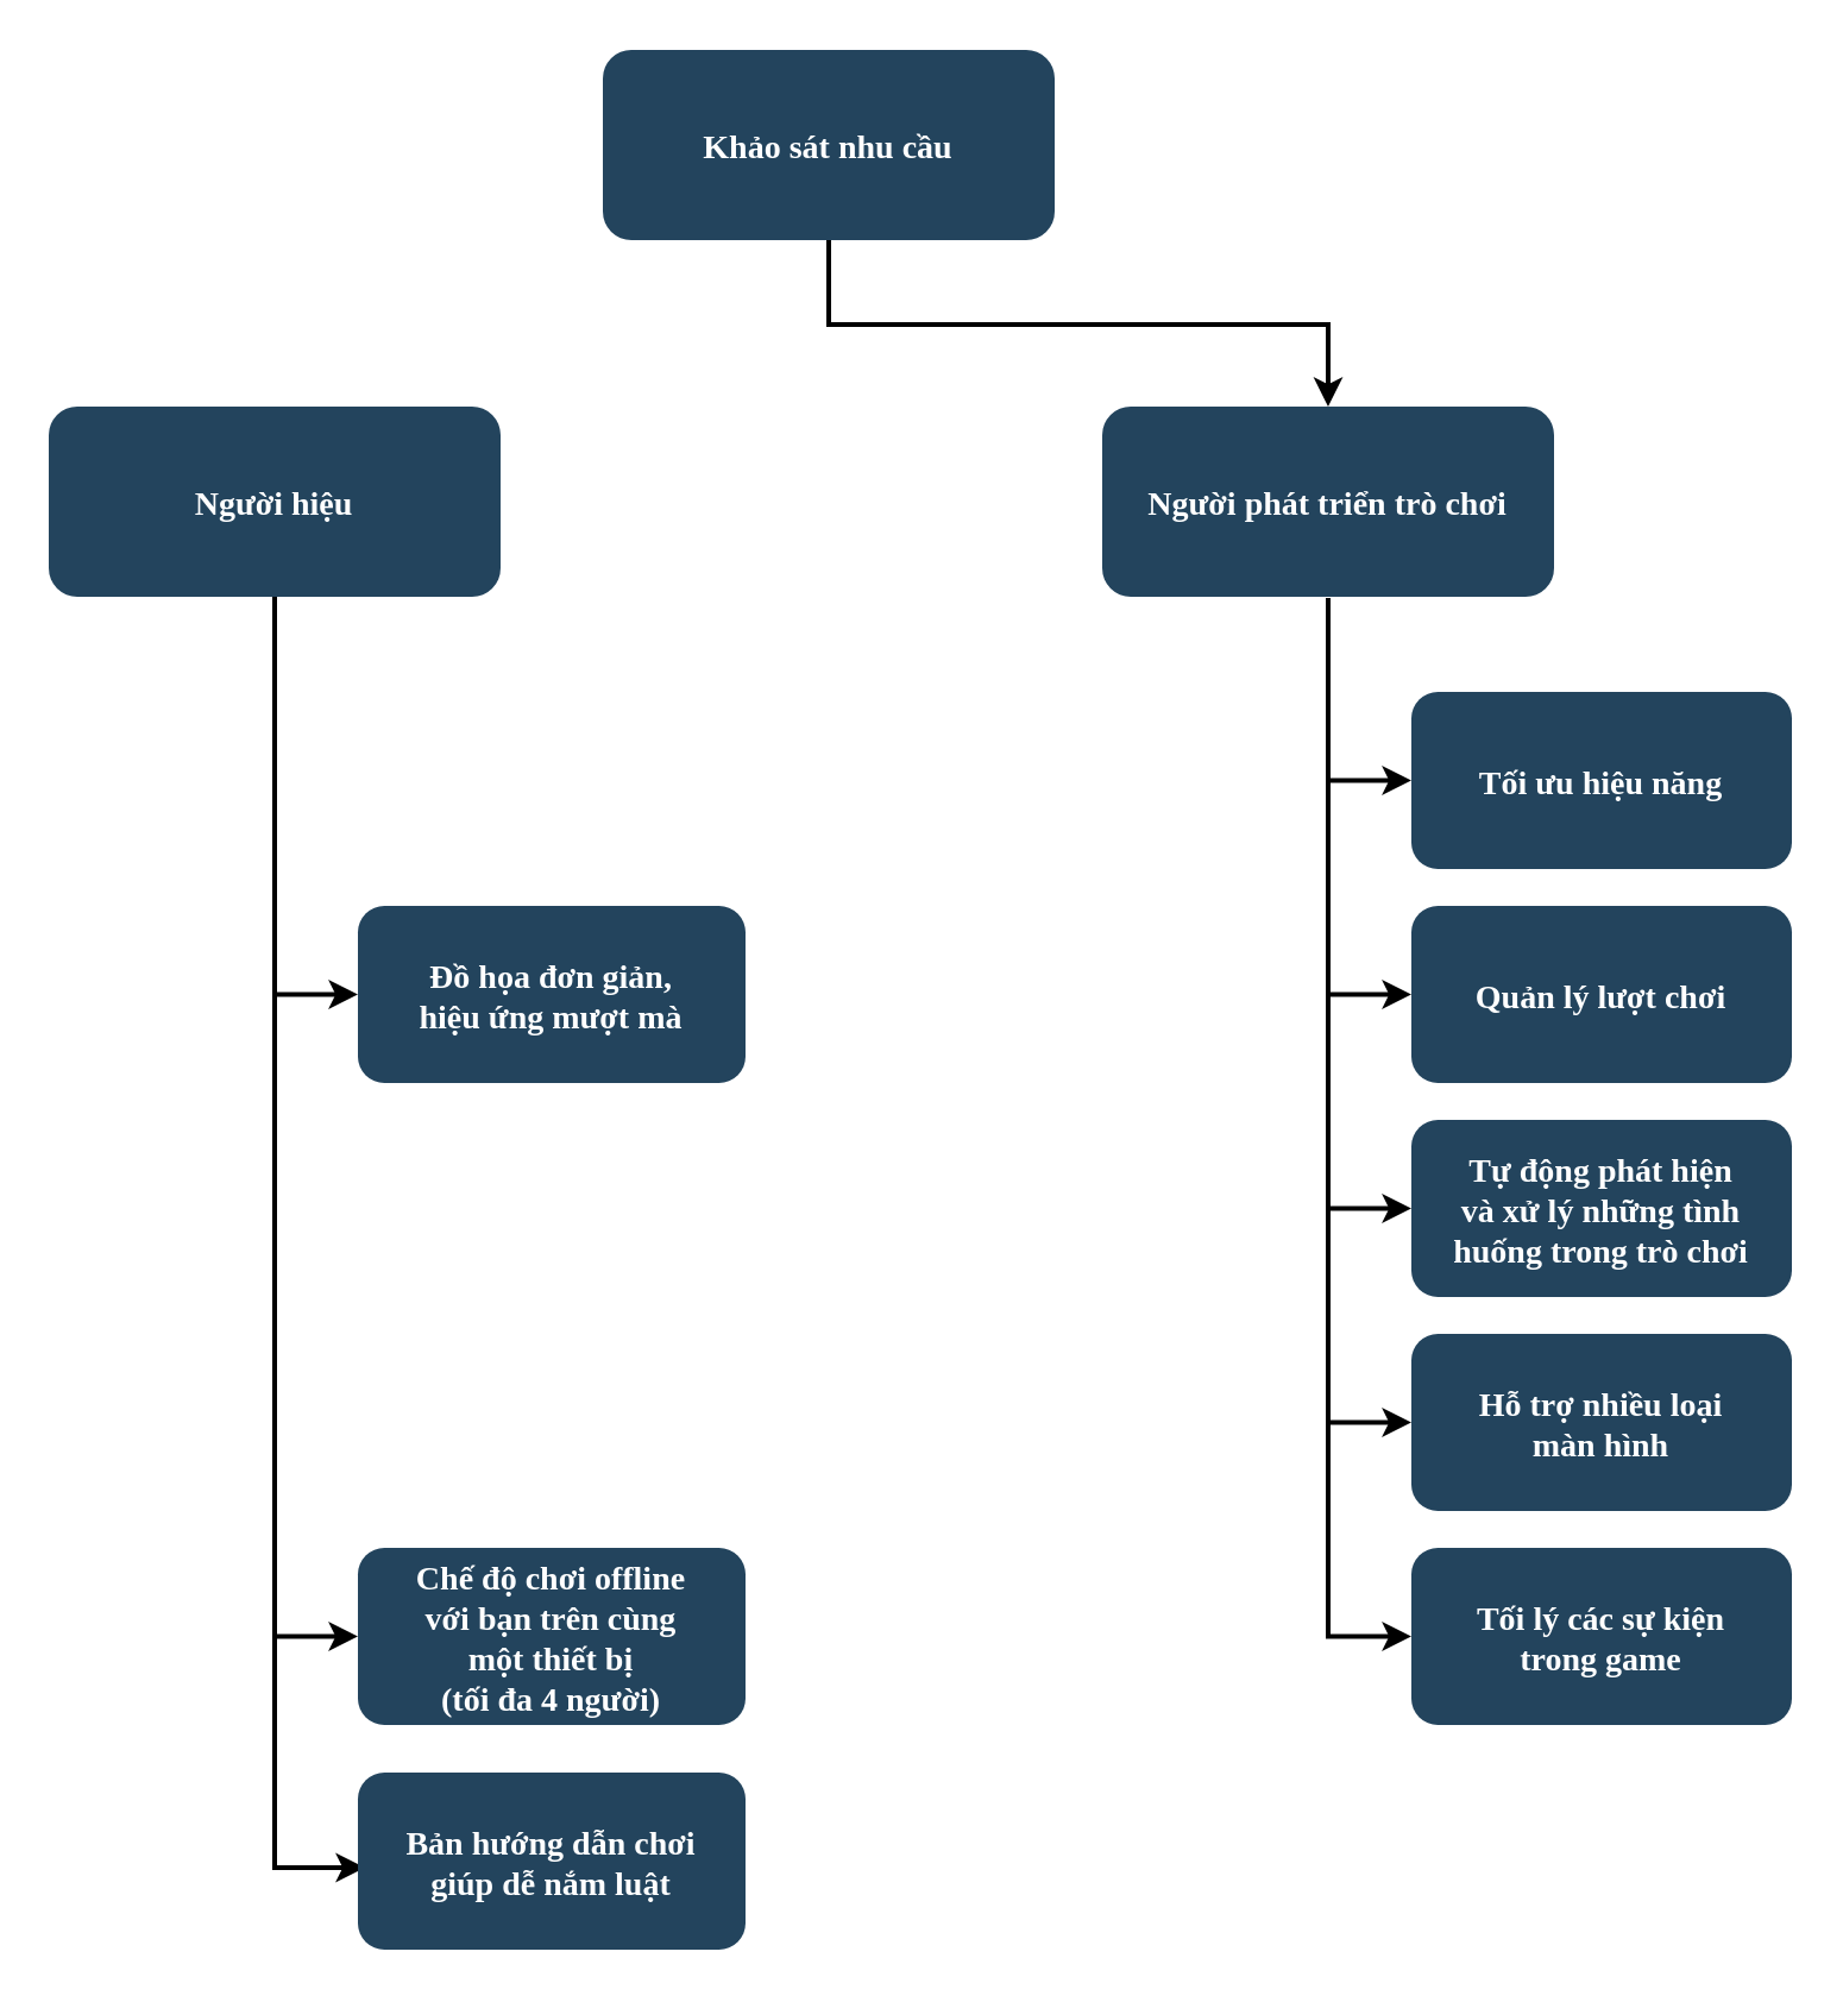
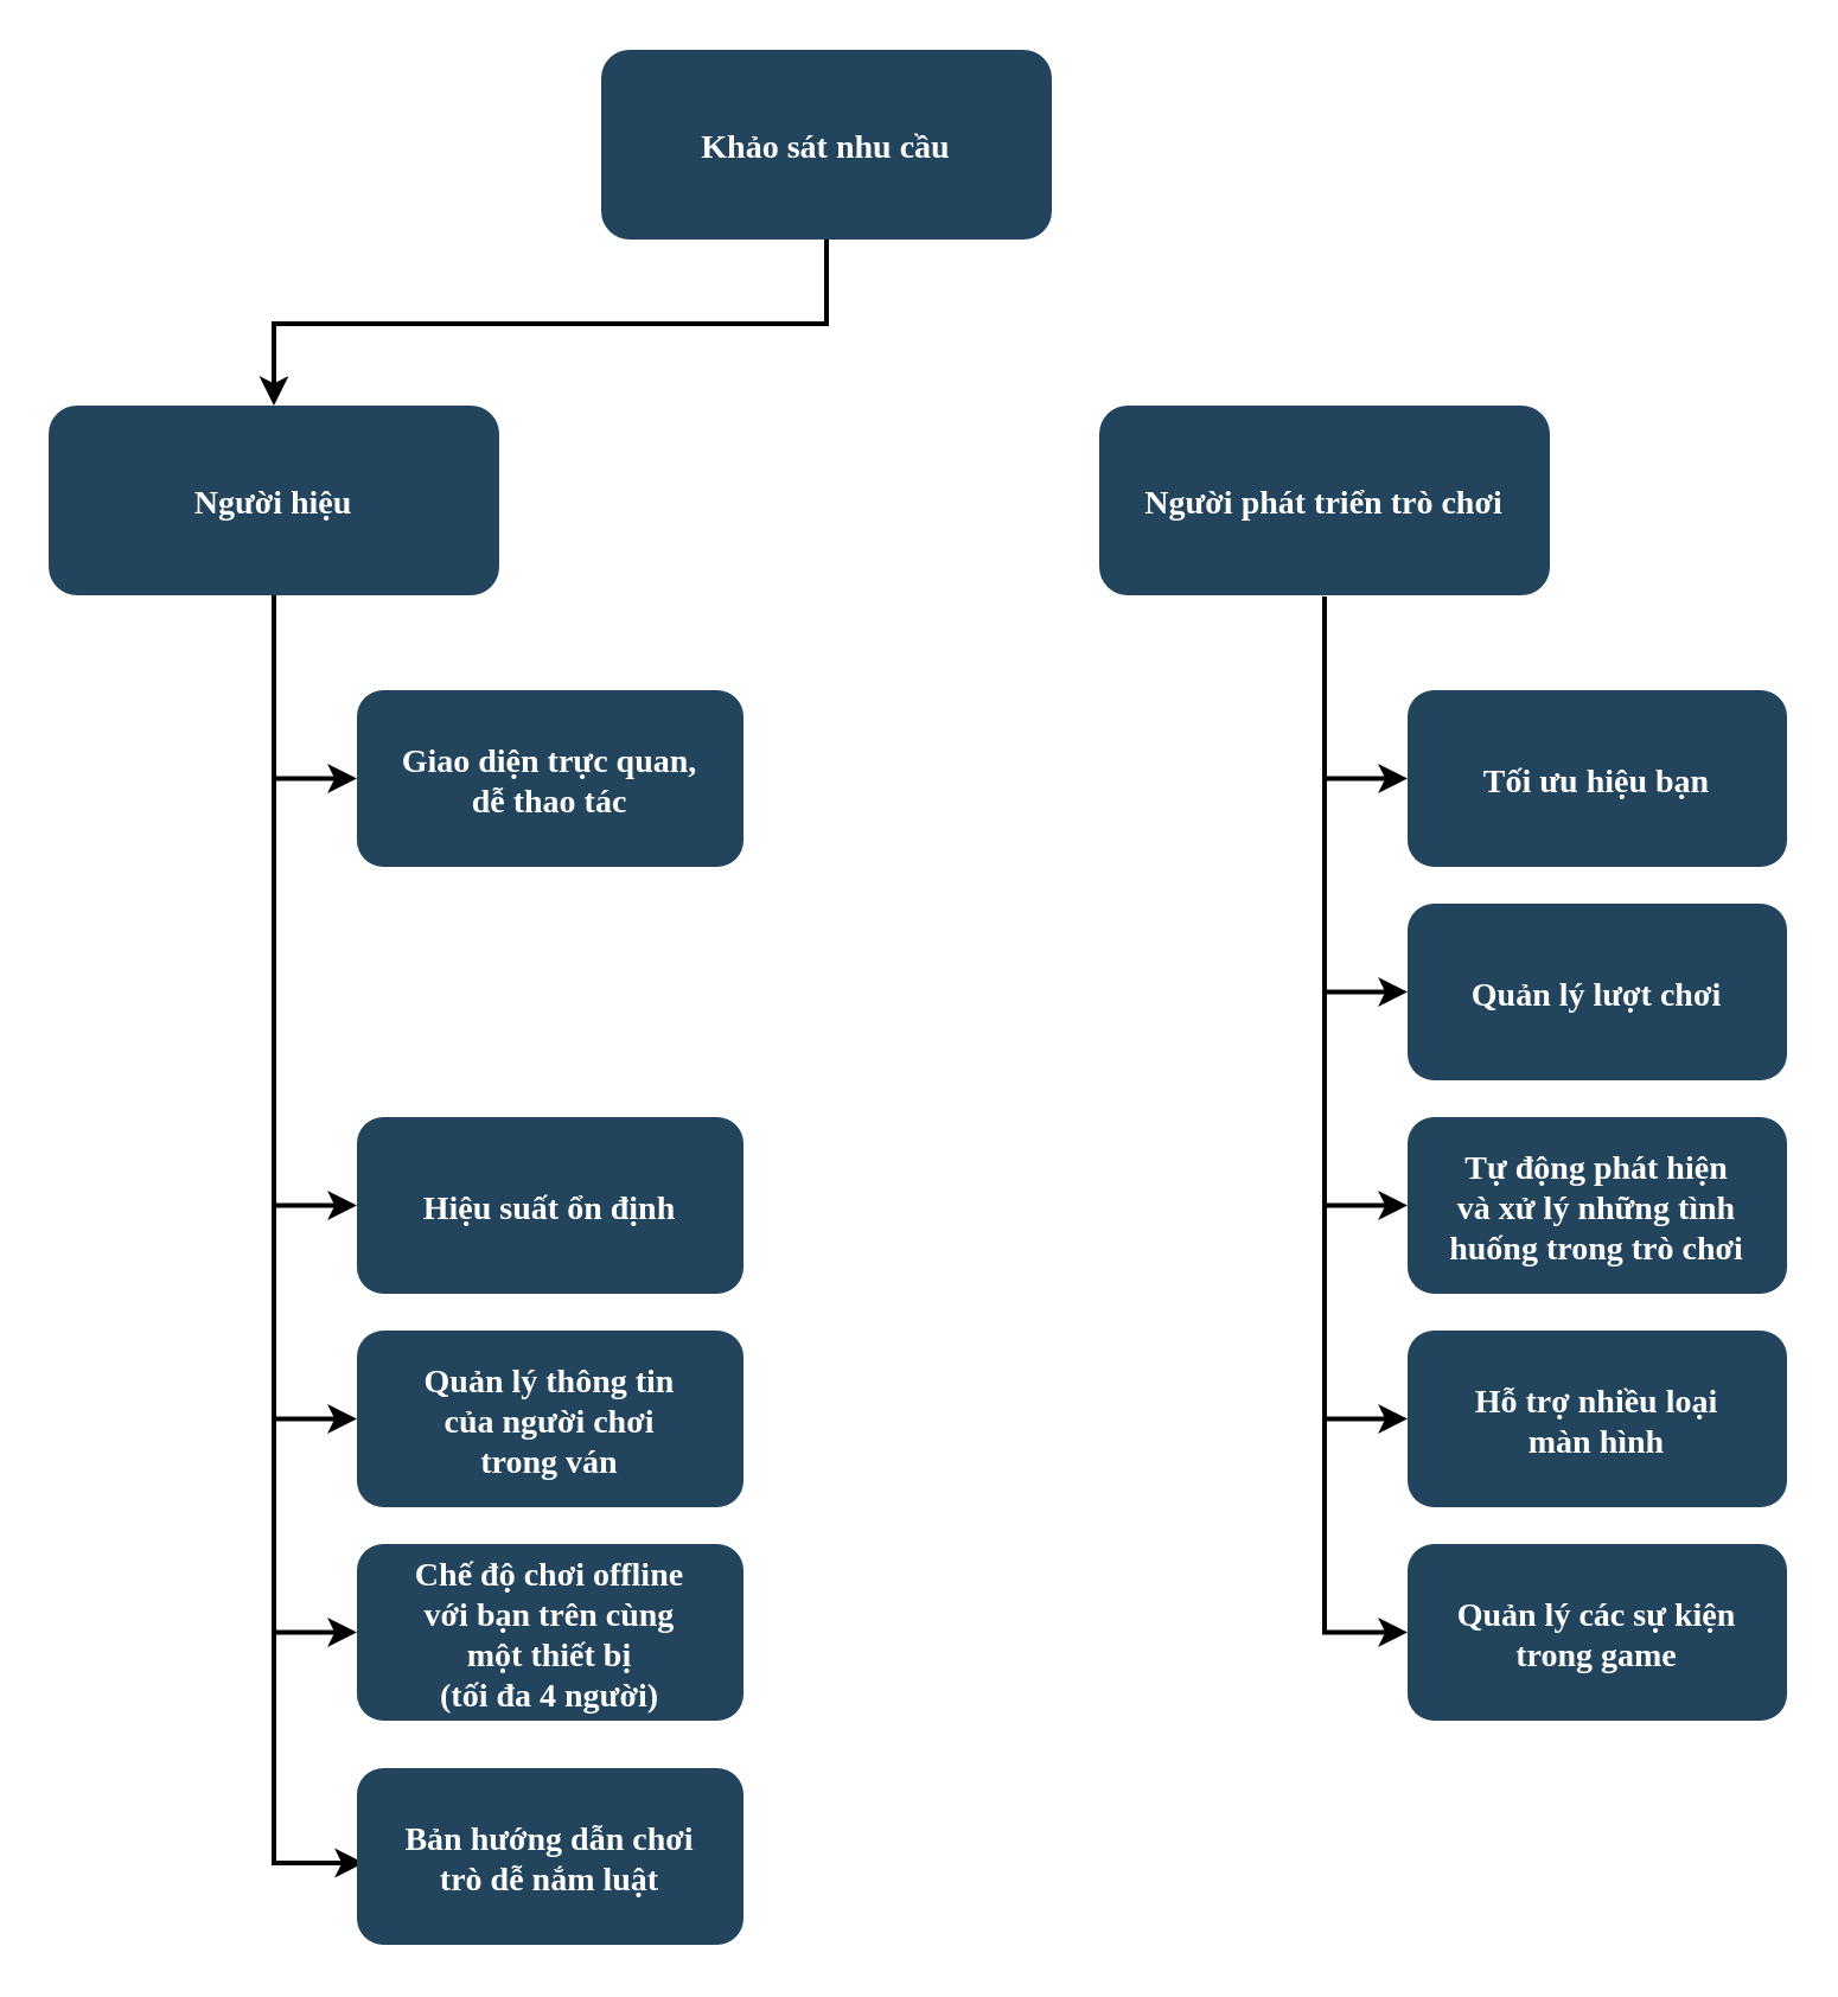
+ <mxCell id="11" value="" style="edgeStyle=elbowEdgeStyle;elbow=vertical;strokeWidth=2;rounded=0" parent="1" source="2" target="4" edge="1"><mxGeometry x="-23" y="135.5" width="100" height="100" as="geometry"><mxPoint x="-110" y="70.5" as="sourcePoint" /><mxPoint x="-10" y="-29.5" as="targetPoint" /></mxGeometry></mxCell>
- <mxCell id="10" value="" style="edgeStyle=elbowEdgeStyle;elbow=vertical;strokeWidth=2;rounded=0" parent="1" source="2" target="3" edge="1"><mxGeometry x="347" y="225.5" width="100" height="100" as="geometry"><mxPoint x="775" y="110.5" as="sourcePoint" /><mxPoint x="1380" y="180.5" as="targetPoint" /></mxGeometry></mxCell>
+ <mxCell id="12" value="" style="edgeStyle=elbowEdgeStyle;elbow=horizontal;strokeWidth=2;rounded=0" parent="1" source="4" target="5" edge="1"><mxGeometry x="-23" y="135.5" width="100" height="100" as="geometry"><mxPoint x="-110" y="70.5" as="sourcePoint" /><mxPoint x="-10" y="-29.5" as="targetPoint" /><Array as="points"><mxPoint x="115" y="270.5" /></Array></mxGeometry></mxCell>
+ <mxCell id="5" value="Giao diện trực quan,&#10;dễ thao tác" style="rounded=1;fillColor=#23445D;gradientColor=none;strokeColor=none;fontColor=#FFFFFF;fontStyle=1;fontFamily=Tahoma;fontSize=14" parent="1" vertex="1"><mxGeometry x="150" y="290.5" width="163" height="74.5" as="geometry" /></mxCell>
- <mxCell id="17" value="Tối ưu hiệu năng" style="rounded=1;fillColor=#23445D;gradientColor=none;strokeColor=none;fontColor=#FFFFFF;fontStyle=1;fontFamily=Tahoma;fontSize=14" parent="1" vertex="1"><mxGeometry x="593" y="290.5" width="160" height="74.5" as="geometry" /></mxCell>
+ <mxCell id="17" value="Tối ưu hiệu bạn" style="rounded=1;fillColor=#23445D;gradientColor=none;strokeColor=none;fontColor=#FFFFFF;fontStyle=1;fontFamily=Tahoma;fontSize=14" parent="1" vertex="1"><mxGeometry x="593" y="290.5" width="160" height="74.5" as="geometry" /></mxCell>
- <mxCell id="13" value="" style="edgeStyle=elbowEdgeStyle;elbow=horizontal;strokeWidth=2;rounded=0" parent="1" source="4" target="6" edge="1"><mxGeometry x="-23" y="135.5" width="100" height="100" as="geometry"><mxPoint x="-110" y="70.5" as="sourcePoint" /><mxPoint x="-10" y="-29.5" as="targetPoint" /><Array as="points"><mxPoint x="115" y="310.5" /></Array></mxGeometry></mxCell>
- <mxCell id="6" value="Đồ họa đơn giản,&#10;hiệu ứng mượt mà" style="rounded=1;fillColor=#23445D;gradientColor=none;strokeColor=none;fontColor=#FFFFFF;fontStyle=1;fontFamily=Tahoma;fontSize=14" parent="1" vertex="1"><mxGeometry x="150" y="380.5" width="163" height="74.5" as="geometry" /></mxCell>
+ <mxCell id="14" value="" style="edgeStyle=elbowEdgeStyle;elbow=horizontal;strokeWidth=2;rounded=0" parent="1" source="4" target="7" edge="1"><mxGeometry x="-23" y="135.5" width="100" height="100" as="geometry"><mxPoint x="-110" y="70.5" as="sourcePoint" /><mxPoint x="-10" y="-29.5" as="targetPoint" /><Array as="points"><mxPoint x="115" y="360.5" /></Array></mxGeometry></mxCell>
+ <mxCell id="7" value="Hiệu suất ổn định" style="rounded=1;fillColor=#23445D;gradientColor=none;strokeColor=none;fontColor=#FFFFFF;fontStyle=1;fontFamily=Tahoma;fontSize=14" parent="1" vertex="1"><mxGeometry x="150" y="470.5" width="163" height="74.5" as="geometry" /></mxCell>
+ <mxCell id="15" value="" style="edgeStyle=elbowEdgeStyle;elbow=horizontal;strokeWidth=2;rounded=0" parent="1" source="4" target="8" edge="1"><mxGeometry x="-23" y="135.5" width="100" height="100" as="geometry"><mxPoint x="-110" y="70.5" as="sourcePoint" /><mxPoint x="-10" y="-29.5" as="targetPoint" /><Array as="points"><mxPoint x="115" y="410.5" /></Array></mxGeometry></mxCell>
+ <mxCell id="8" value="Quản lý thông tin&#10;của người chơi&#10;trong ván" style="rounded=1;fillColor=#23445D;gradientColor=none;strokeColor=none;fontColor=#FFFFFF;fontStyle=1;fontFamily=Tahoma;fontSize=14" parent="1" vertex="1"><mxGeometry x="150" y="560.5" width="163" height="74.5" as="geometry" /></mxCell>
- <mxCell id="21" value="Tối lý các sự kiện&#10;trong game" style="rounded=1;fillColor=#23445D;gradientColor=none;strokeColor=none;fontColor=#FFFFFF;fontStyle=1;fontFamily=Tahoma;fontSize=14" parent="1" vertex="1"><mxGeometry x="593" y="650.5" width="160" height="74.5" as="geometry" /></mxCell>
+ <mxCell id="21" value="Quản lý các sự kiện&#10;trong game" style="rounded=1;fillColor=#23445D;gradientColor=none;strokeColor=none;fontColor=#FFFFFF;fontStyle=1;fontFamily=Tahoma;fontSize=14" parent="1" vertex="1"><mxGeometry x="593" y="650.5" width="160" height="74.5" as="geometry" /></mxCell>
- <mxCell id="28" value="Bản hướng dẫn chơi&#10;giúp dễ nắm luật" style="rounded=1;fillColor=#23445D;gradientColor=none;strokeColor=none;fontColor=#FFFFFF;fontStyle=1;fontFamily=Tahoma;fontSize=14" vertex="1" parent="1"><mxGeometry x="150" y="745" width="163" height="74.5" as="geometry" /></mxCell>
+ <mxCell id="28" value="Bản hướng dẫn chơi&#10;trò dễ nắm luật" style="rounded=1;fillColor=#23445D;gradientColor=none;strokeColor=none;fontColor=#FFFFFF;fontStyle=1;fontFamily=Tahoma;fontSize=14" vertex="1" parent="1"><mxGeometry x="150" y="745" width="163" height="74.5" as="geometry" /></mxCell>
